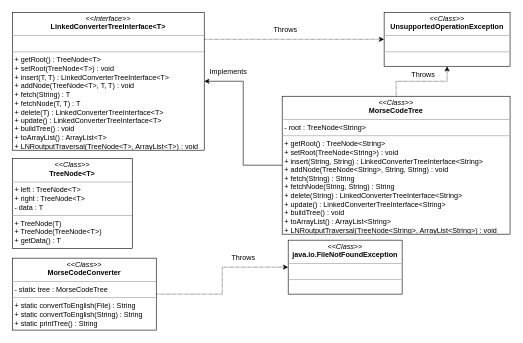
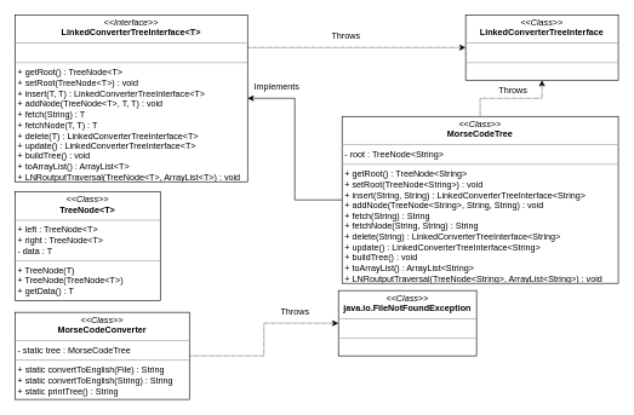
- <mxCell id="4" value="&lt;p style=&quot;margin: 0px ; margin-top: 4px ; text-align: center&quot;&gt;&lt;i&gt;&amp;lt;&amp;lt;Class&amp;gt;&amp;gt;&lt;/i&gt;&lt;br&gt;&lt;b&gt;UnsupportedOperationException&lt;/b&gt;&lt;/p&gt;&lt;hr size=&quot;1&quot;&gt;&lt;p style=&quot;margin: 0px ; margin-left: 4px&quot;&gt;&lt;br&gt;&lt;/p&gt;&lt;hr size=&quot;1&quot;&gt;&lt;p style=&quot;margin: 0px ; margin-left: 4px&quot;&gt;&lt;br&gt;&lt;/p&gt;" style="verticalAlign=top;align=left;overflow=fill;fontSize=12;fontFamily=Helvetica;html=1;" vertex="1" parent="1"><mxGeometry x="640" y="20" width="210" height="90" as="geometry" /></mxCell>
+ <mxCell id="4" value="&lt;p style=&quot;margin: 0px ; margin-top: 4px ; text-align: center&quot;&gt;&lt;i&gt;&amp;lt;&amp;lt;Class&amp;gt;&amp;gt;&lt;/i&gt;&lt;br&gt;&lt;b&gt;LinkedConverterTreeInterface&lt;/b&gt;&lt;/p&gt;&lt;hr size=&quot;1&quot;&gt;&lt;p style=&quot;margin: 0px ; margin-left: 4px&quot;&gt;&lt;br&gt;&lt;/p&gt;&lt;hr size=&quot;1&quot;&gt;&lt;p style=&quot;margin: 0px ; margin-left: 4px&quot;&gt;&lt;br&gt;&lt;/p&gt;" style="verticalAlign=top;align=left;overflow=fill;fontSize=12;fontFamily=Helvetica;html=1;" vertex="1" parent="1"><mxGeometry x="640" y="20" width="210" height="90" as="geometry" /></mxCell>
- <mxCell id="11" value="&lt;p style=&quot;margin: 0px ; margin-top: 4px ; text-align: center&quot;&gt;&lt;i&gt;&amp;lt;&amp;lt;Class&amp;gt;&amp;gt;&lt;/i&gt;&lt;br&gt;&lt;b&gt;java.io.FileNotFoundException&lt;/b&gt;&lt;/p&gt;&lt;hr size=&quot;1&quot;&gt;&lt;p style=&quot;margin: 0px ; margin-left: 4px&quot;&gt;&lt;br&gt;&lt;/p&gt;&lt;hr size=&quot;1&quot;&gt;&lt;p style=&quot;margin: 0px ; margin-left: 4px&quot;&gt;&lt;br&gt;&lt;/p&gt;" style="verticalAlign=top;align=left;overflow=fill;fontSize=12;fontFamily=Helvetica;html=1;" vertex="1" parent="1"><mxGeometry x="480" y="400" width="190" height="90" as="geometry" /></mxCell>
+ <mxCell id="11" value="&lt;p style=&quot;margin: 0px ; margin-top: 4px ; text-align: center&quot;&gt;&lt;i&gt;&amp;lt;&amp;lt;Class&amp;gt;&amp;gt;&lt;/i&gt;&lt;br&gt;&lt;b&gt;java.io.FileNotFoundException&lt;/b&gt;&lt;/p&gt;&lt;hr size=&quot;1&quot;&gt;&lt;p style=&quot;margin: 0px ; margin-left: 4px&quot;&gt;&lt;br&gt;&lt;/p&gt;&lt;hr size=&quot;1&quot;&gt;&lt;p style=&quot;margin: 0px ; margin-left: 4px&quot;&gt;&lt;br&gt;&lt;/p&gt;" style="verticalAlign=top;align=left;overflow=fill;fontSize=12;fontFamily=Helvetica;html=1;" vertex="1" parent="1"><mxGeometry x="465" y="400" width="190" height="90" as="geometry" /></mxCell>
